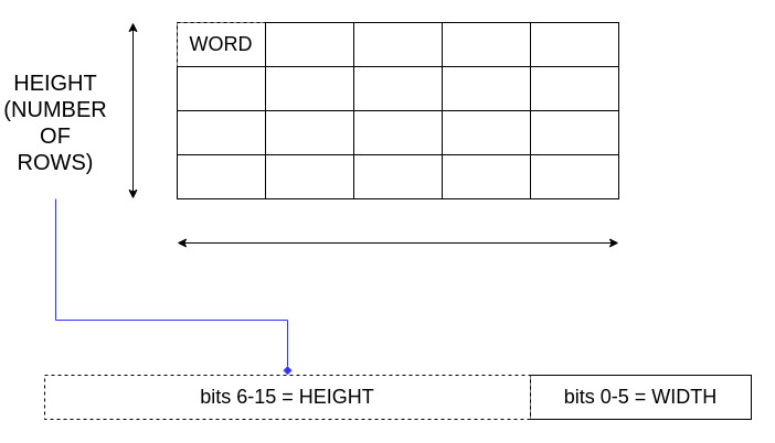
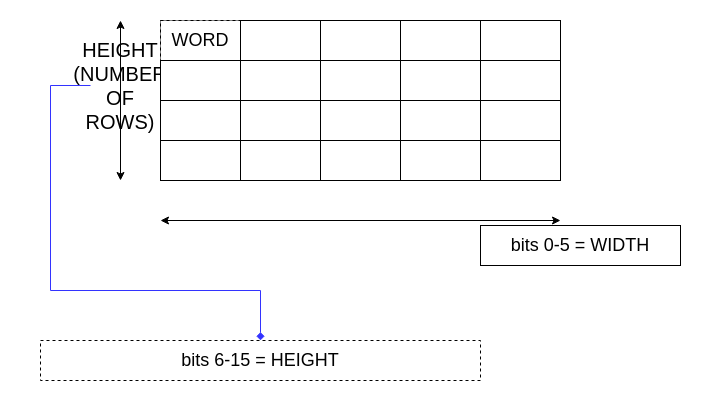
- <mxCell id="6" value="HEIGHT&lt;div&gt;(NUMBER&lt;/div&gt;&lt;div&gt;OF ROWS)&lt;/div&gt;" style="text;html=1;align=center;verticalAlign=middle;whiteSpace=wrap;rounded=0;fontSize=20;" vertex="1" parent="1"><mxGeometry x="20" y="40" width="60" height="140" as="geometry" /></mxCell>
+ <mxCell id="6" value="HEIGHT&lt;div&gt;(NUMBER&lt;/div&gt;&lt;div&gt;OF ROWS)&lt;/div&gt;" style="text;html=1;align=center;verticalAlign=middle;whiteSpace=wrap;rounded=0;fontSize=20;" vertex="1" parent="1"><mxGeometry x="90" y="15" width="60" height="140" as="geometry" /></mxCell>
- <mxCell id="27" value="bits 0-5 = WIDTH" style="rounded=0;whiteSpace=wrap;html=1;fontSize=18;" vertex="1" parent="1"><mxGeometry x="480" y="340" width="200" height="40" as="geometry" /></mxCell>
+ <mxCell id="27" value="bits 0-5 = WIDTH" style="rounded=0;whiteSpace=wrap;html=1;fontSize=18;" vertex="1" parent="1"><mxGeometry x="480" y="225" width="200" height="40" as="geometry" /></mxCell>
